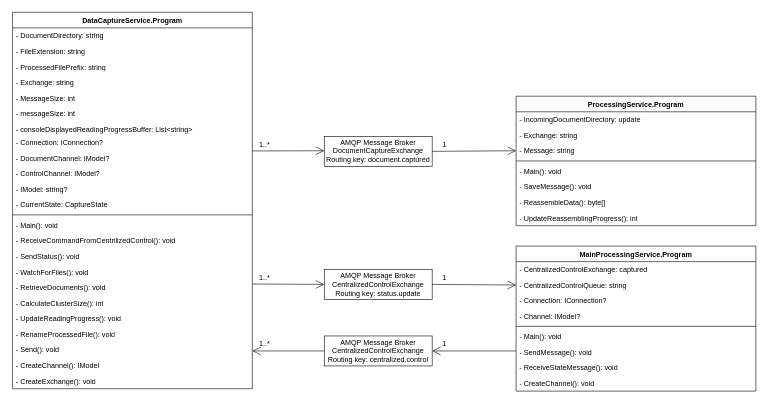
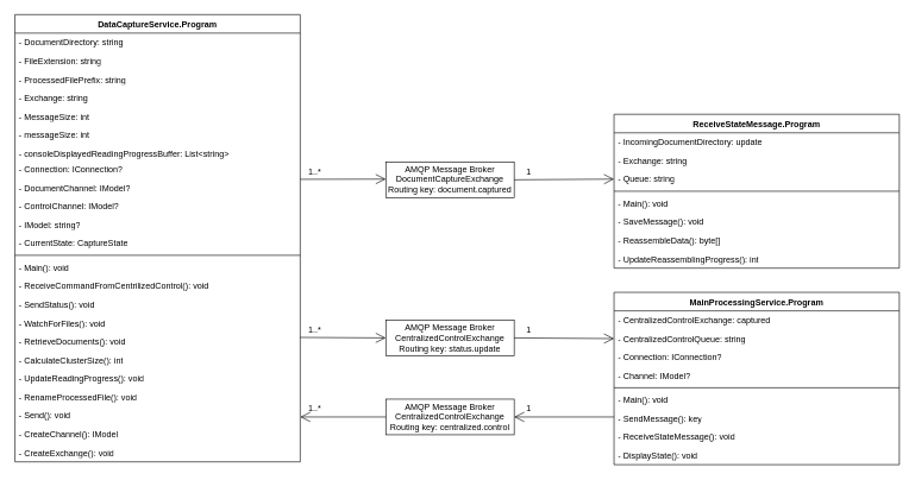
- <mxCell id="27" value="ProcessingService.Program" style="swimlane;fontStyle=1;align=center;verticalAlign=top;childLayout=stackLayout;horizontal=1;startSize=26;horizontalStack=0;resizeParent=1;resizeParentMax=0;resizeLast=0;collapsible=1;marginBottom=0;whiteSpace=wrap;html=1;" vertex="1" parent="1"><mxGeometry x="860" y="160" width="400" height="216" as="geometry" /></mxCell>
+ <mxCell id="27" value="ReceiveStateMessage.Program" style="swimlane;fontStyle=1;align=center;verticalAlign=top;childLayout=stackLayout;horizontal=1;startSize=26;horizontalStack=0;resizeParent=1;resizeParentMax=0;resizeLast=0;collapsible=1;marginBottom=0;whiteSpace=wrap;html=1;" vertex="1" parent="1"><mxGeometry x="860" y="160" width="400" height="216" as="geometry" /></mxCell>
- <mxCell id="30" value="- Message: string" style="text;strokeColor=none;fillColor=none;align=left;verticalAlign=top;spacingLeft=4;spacingRight=4;overflow=hidden;rotatable=0;points=[[0,0.5],[1,0.5]];portConstraint=eastwest;whiteSpace=wrap;html=1;" vertex="1" parent="27"><mxGeometry y="78" width="400" height="26" as="geometry" /></mxCell>
+ <mxCell id="30" value="- Queue: string" style="text;strokeColor=none;fillColor=none;align=left;verticalAlign=top;spacingLeft=4;spacingRight=4;overflow=hidden;rotatable=0;points=[[0,0.5],[1,0.5]];portConstraint=eastwest;whiteSpace=wrap;html=1;" vertex="1" parent="27"><mxGeometry y="78" width="400" height="26" as="geometry" /></mxCell>
- <mxCell id="48" value="- SendMessage(): void" style="text;strokeColor=none;fillColor=none;align=left;verticalAlign=top;spacingLeft=4;spacingRight=4;overflow=hidden;rotatable=0;points=[[0,0.5],[1,0.5]];portConstraint=eastwest;whiteSpace=wrap;html=1;" vertex="1" parent="41"><mxGeometry y="164" width="400" height="26" as="geometry" /></mxCell>
+ <mxCell id="48" value="- SendMessage(): key" style="text;strokeColor=none;fillColor=none;align=left;verticalAlign=top;spacingLeft=4;spacingRight=4;overflow=hidden;rotatable=0;points=[[0,0.5],[1,0.5]];portConstraint=eastwest;whiteSpace=wrap;html=1;" vertex="1" parent="41"><mxGeometry y="164" width="400" height="26" as="geometry" /></mxCell>
- <mxCell id="50" value="- CreateChannel(): void" style="text;strokeColor=none;fillColor=none;align=left;verticalAlign=top;spacingLeft=4;spacingRight=4;overflow=hidden;rotatable=0;points=[[0,0.5],[1,0.5]];portConstraint=eastwest;whiteSpace=wrap;html=1;" vertex="1" parent="41"><mxGeometry y="216" width="400" height="26" as="geometry" /></mxCell>
+ <mxCell id="50" value="- DisplayState(): void" style="text;strokeColor=none;fillColor=none;align=left;verticalAlign=top;spacingLeft=4;spacingRight=4;overflow=hidden;rotatable=0;points=[[0,0.5],[1,0.5]];portConstraint=eastwest;whiteSpace=wrap;html=1;" vertex="1" parent="41"><mxGeometry y="216" width="400" height="26" as="geometry" /></mxCell>
